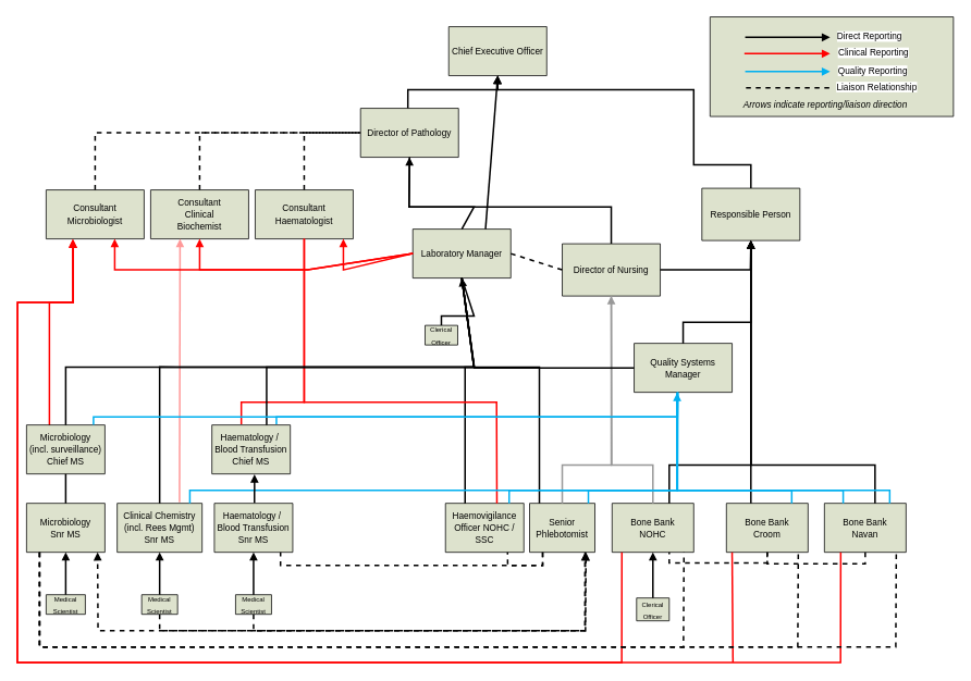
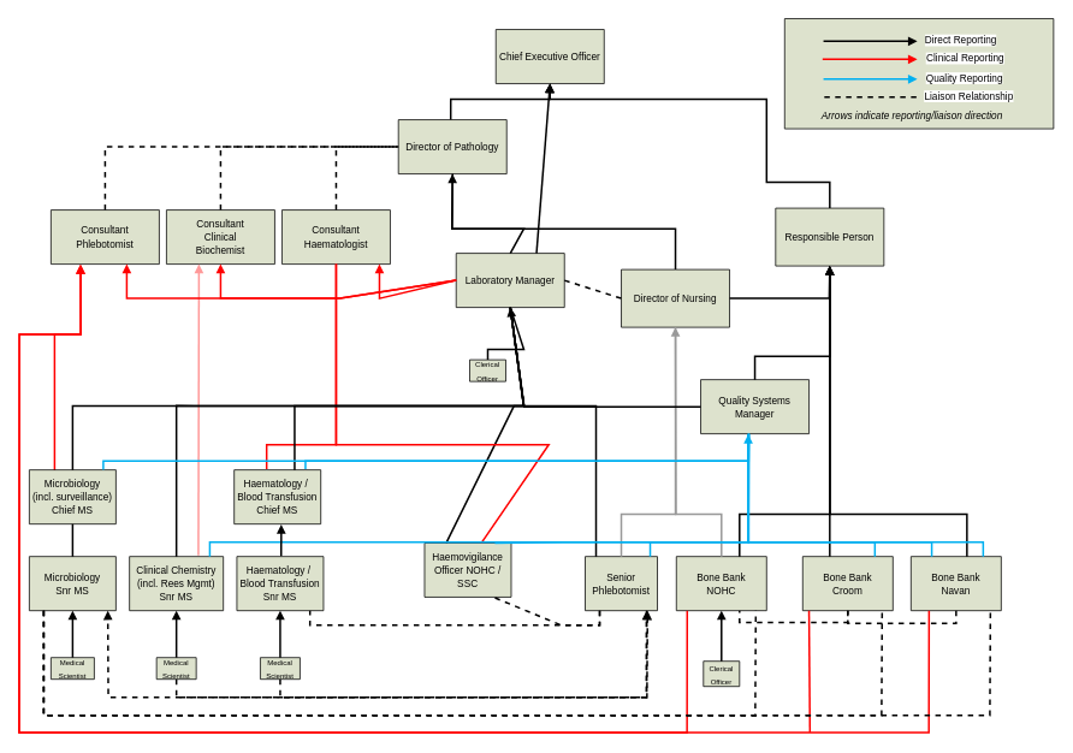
- <mxCell id="12" value="&lt;font style=&quot;font-size:11px;font-family:Arial;color:#000000;direction:ltr;letter-spacing:0px;line-height:120%;opacity:1&quot;&gt;Consultant Microbiologist&lt;br/&gt;&lt;/font&gt;" style="verticalAlign=middle;align=center;vsdxID=11;fillColor=#dde2cd;gradientColor=none;shape=stencil(nZBLDoAgDERP0z3SIyjew0SURgSD+Lu9kMZoXLhwN9O+tukAlrNpJg1SzDH4QW/URgNYgZTkjA4UkwJUgGXng+6DX1zLfmoymdXo17xh5zmRJ6Q42BWCfc2oJfdAr+Yv+AP9Cb7OJ3H/2JG1HNGz/84klThPVCc=);strokeColor=#000000;labelBackgroundColor=none;rounded=0;html=1;whiteSpace=wrap;" parent="1" vertex="1"><mxGeometry x="56" y="232" width="120" height="60" as="geometry" /></mxCell>
+ <mxCell id="12" value="&lt;font style=&quot;font-size:11px;font-family:Arial;color:#000000;direction:ltr;letter-spacing:0px;line-height:120%;opacity:1&quot;&gt;Consultant Phlebotomist&lt;br/&gt;&lt;/font&gt;" style="verticalAlign=middle;align=center;vsdxID=11;fillColor=#dde2cd;gradientColor=none;shape=stencil(nZBLDoAgDERP0z3SIyjew0SURgSD+Lu9kMZoXLhwN9O+tukAlrNpJg1SzDH4QW/URgNYgZTkjA4UkwJUgGXng+6DX1zLfmoymdXo17xh5zmRJ6Q42BWCfc2oJfdAr+Yv+AP9Cb7OJ3H/2JG1HNGz/84klThPVCc=);strokeColor=#000000;labelBackgroundColor=none;rounded=0;html=1;whiteSpace=wrap;" parent="1" vertex="1"><mxGeometry x="56" y="232" width="120" height="60" as="geometry" /></mxCell>
- <mxCell id="16" value="&lt;p style=&quot;align:center;margin-left:0;margin-right:0;margin-top:0px;margin-bottom:0px;text-indent:0;valign:middle;direction:ltr;&quot;&gt;&lt;font style=&quot;font-size:11px;font-family:Arial;color:#000000;direction:ltr;letter-spacing:0px;line-height:120%;opacity:1&quot;&gt;Haemovigilance Officer NOH&lt;/font&gt;&lt;font style=&quot;font-size:11px;font-family:Arial;color:#000000;direction:ltr;letter-spacing:0px;line-height:120%;opacity:1&quot;&gt;C&lt;/font&gt;&lt;font style=&quot;font-size:11px;font-family:Arial;color:#000000;direction:ltr;letter-spacing:0px;line-height:120%;opacity:1&quot;&gt; / SSC&lt;br/&gt;&lt;/font&gt;&lt;/p&gt;" style="verticalAlign=middle;align=center;vsdxID=17;fillColor=#dde2cd;gradientColor=none;shape=stencil(nZBLDoAgDERP0z3SIyjew0SURgSD+Lu9kMZoXLhwN9O+tukAlrNpJg1SzDH4QW/URgNYgZTkjA4UkwJUgGXng+6DX1zLfmoymdXo17xh5zmRJ6Q42BWCfc2oJfdAr+Yv+AP9Cb7OJ3H/2JG1HNGz/84klThPVCc=);strokeColor=#000000;labelBackgroundColor=none;rounded=0;html=1;whiteSpace=wrap;" parent="1" vertex="1"><mxGeometry x="545" y="616" width="96" height="60" as="geometry" /></mxCell>
+ <mxCell id="16" value="&lt;p style=&quot;align:center;margin-left:0;margin-right:0;margin-top:0px;margin-bottom:0px;text-indent:0;valign:middle;direction:ltr;&quot;&gt;&lt;font style=&quot;font-size:11px;font-family:Arial;color:#000000;direction:ltr;letter-spacing:0px;line-height:120%;opacity:1&quot;&gt;Haemovigilance Officer NOH&lt;/font&gt;&lt;font style=&quot;font-size:11px;font-family:Arial;color:#000000;direction:ltr;letter-spacing:0px;line-height:120%;opacity:1&quot;&gt;C&lt;/font&gt;&lt;font style=&quot;font-size:11px;font-family:Arial;color:#000000;direction:ltr;letter-spacing:0px;line-height:120%;opacity:1&quot;&gt; / SSC&lt;br/&gt;&lt;/font&gt;&lt;/p&gt;" style="verticalAlign=middle;align=center;vsdxID=17;fillColor=#dde2cd;gradientColor=none;shape=stencil(nZBLDoAgDERP0z3SIyjew0SURgSD+Lu9kMZoXLhwN9O+tukAlrNpJg1SzDH4QW/URgNYgZTkjA4UkwJUgGXng+6DX1zLfmoymdXo17xh5zmRJ6Q42BWCfc2oJfdAr+Yv+AP9Cb7OJ3H/2JG1HNGz/84klThPVCc=);strokeColor=#000000;labelBackgroundColor=none;rounded=0;html=1;whiteSpace=wrap;" parent="1" vertex="1"><mxGeometry x="470" y="601" width="96" height="60" as="geometry" /></mxCell>
